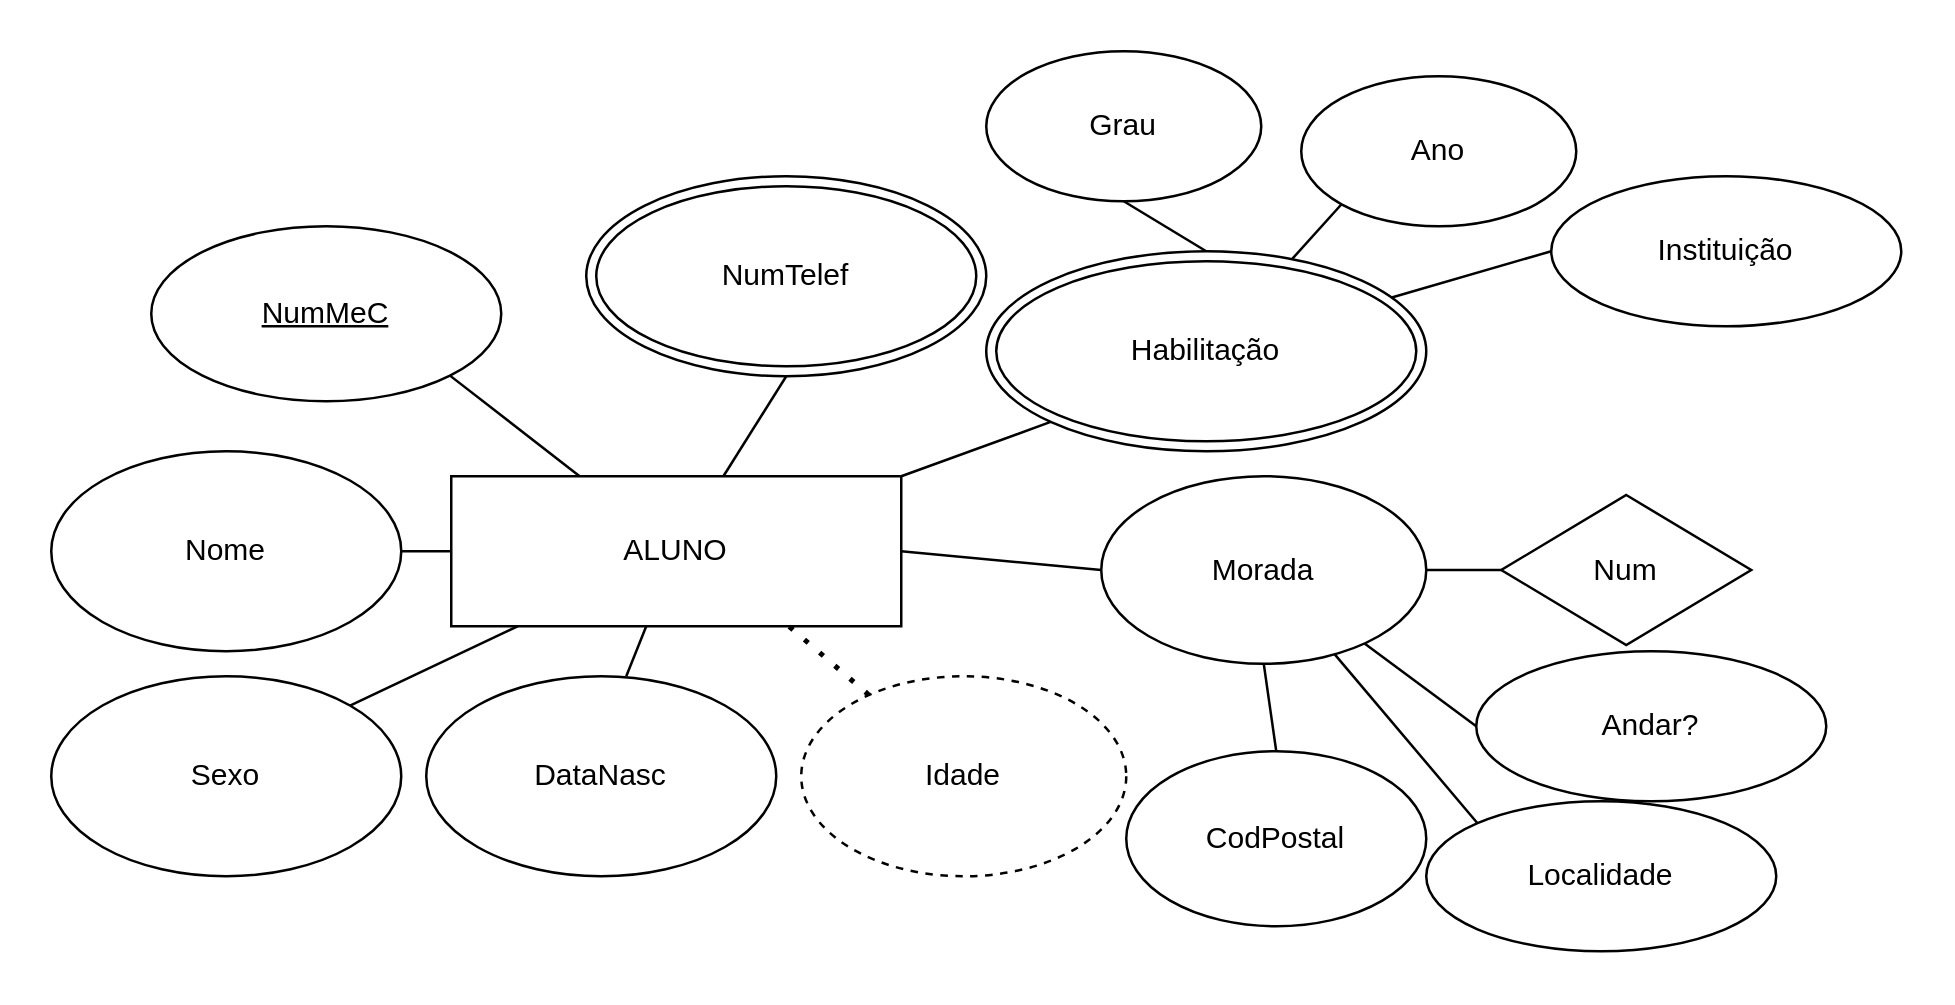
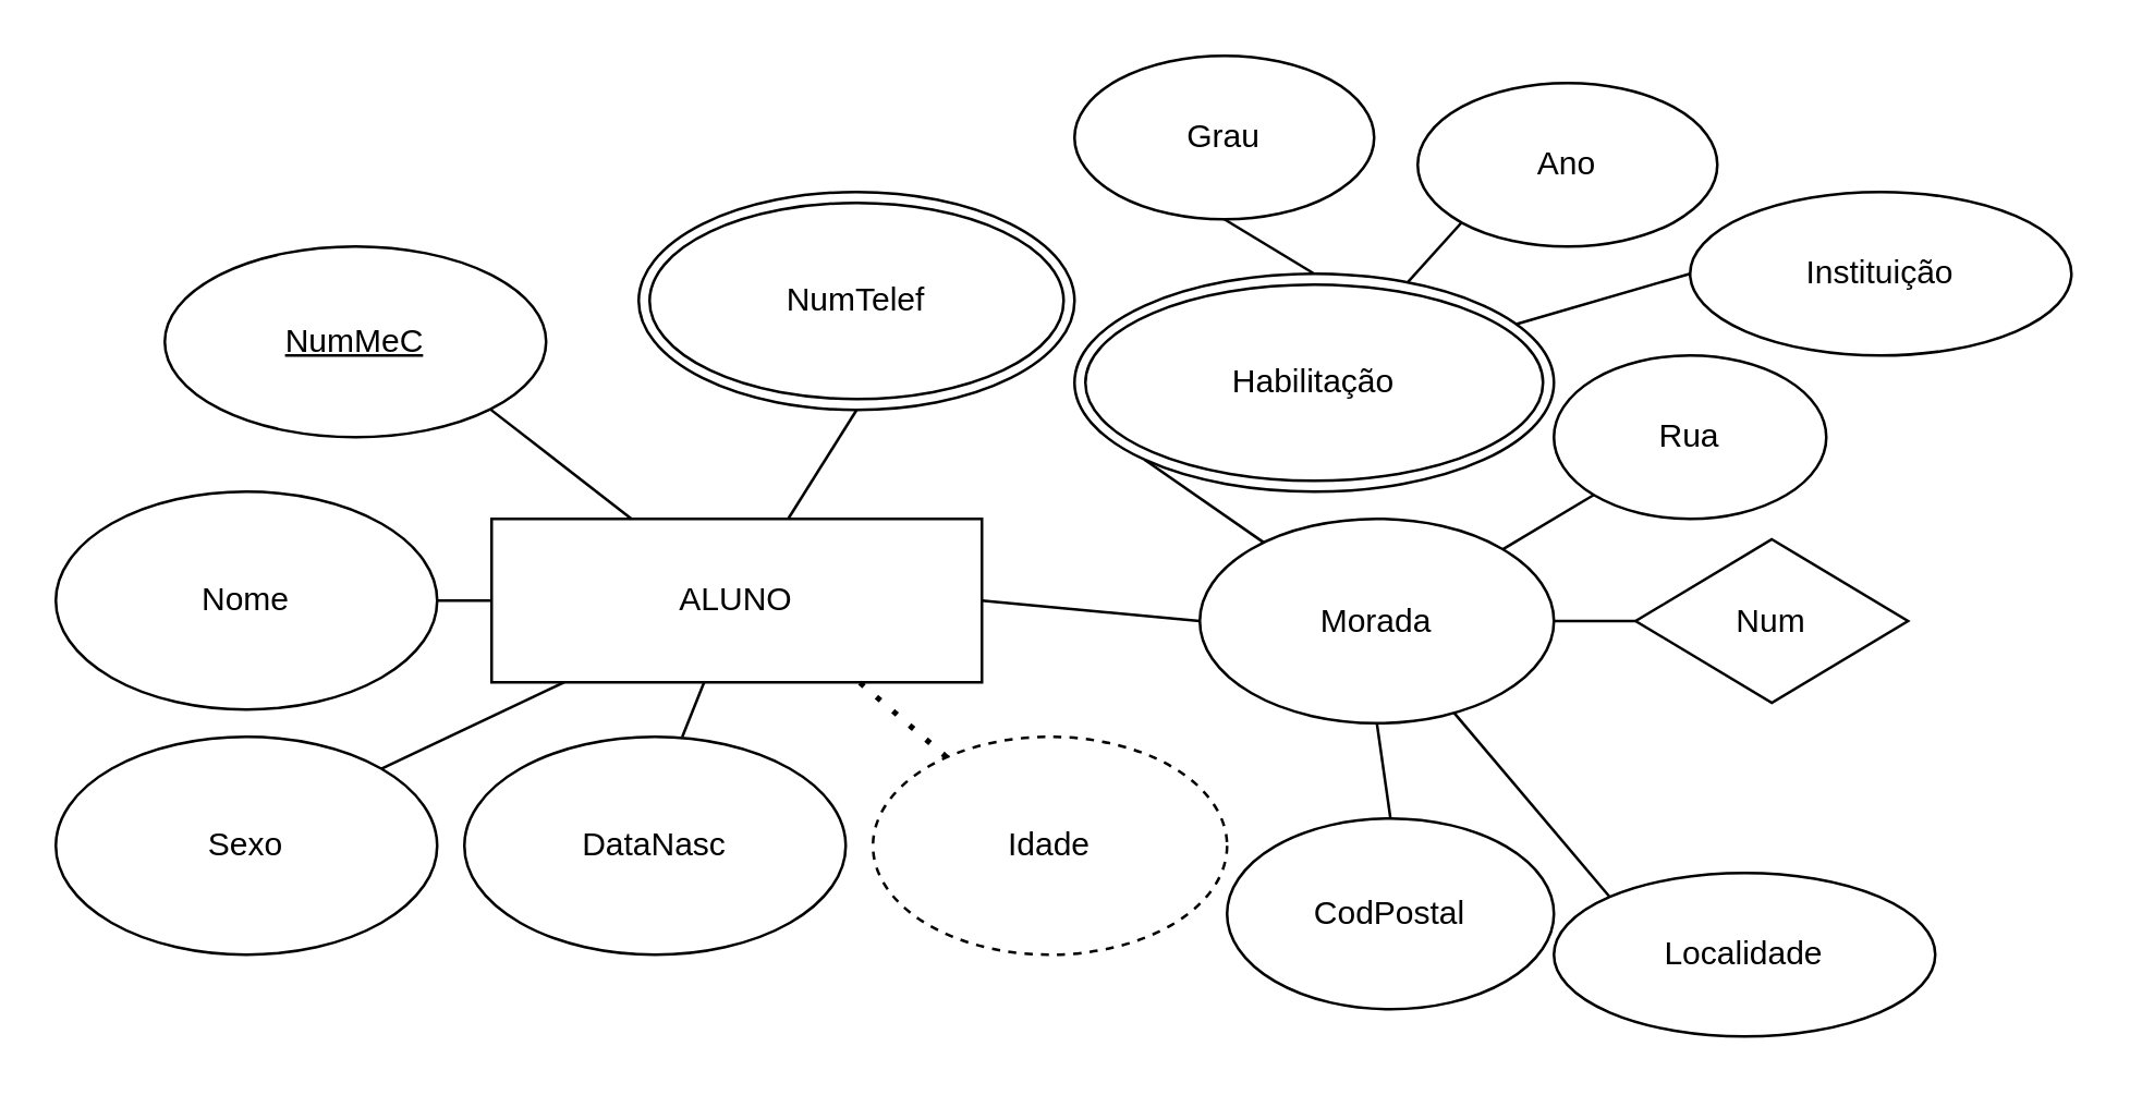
+ <mxCell id="8" value="Rua" style="ellipse;whiteSpace=wrap;html=1;" vertex="1" parent="1"><mxGeometry x="570" y="130" width="100" height="60" as="geometry" /></mxCell>
- <mxCell id="25" value="" style="endArrow=none;html=1;rounded=0;exitX=0;exitY=1;exitDx=0;exitDy=0;entryX=1;entryY=0;entryDx=0;entryDy=0;" edge="1" parent="1" source="16" target="17"><mxGeometry width="50" height="50" relative="1" as="geometry"><mxPoint x="189" y="160" as="sourcePoint" /><mxPoint x="241" y="200" as="targetPoint" /></mxGeometry></mxCell>
+ <mxCell id="25" value="" style="endArrow=none;html=1;rounded=0;exitX=0;exitY=1;exitDx=0;exitDy=0;" edge="1" parent="1" source="16" target="14"><mxGeometry width="50" height="50" relative="1" as="geometry"><mxPoint x="189" y="160" as="sourcePoint" /><mxPoint x="241" y="200" as="targetPoint" /></mxGeometry></mxCell>
+ <mxCell id="31" value="" style="endArrow=none;html=1;rounded=0;entryX=0;entryY=1;entryDx=0;entryDy=0;exitX=1;exitY=0;exitDx=0;exitDy=0;" edge="1" parent="1" source="14" target="8"><mxGeometry width="50" height="50" relative="1" as="geometry"><mxPoint x="580" y="238" as="sourcePoint" /><mxPoint x="610" y="238" as="targetPoint" /></mxGeometry></mxCell>
- <mxCell id="29" value="" style="endArrow=none;html=1;rounded=0;entryX=0;entryY=0.5;entryDx=0;entryDy=0;" edge="1" parent="1" source="14" target="5"><mxGeometry width="50" height="50" relative="1" as="geometry"><mxPoint x="550" y="240" as="sourcePoint" /><mxPoint x="591" y="339" as="targetPoint" /></mxGeometry></mxCell>
- <mxCell id="5" value="Andar?" style="ellipse;whiteSpace=wrap;html=1;" vertex="1" parent="1"><mxGeometry x="590" y="260" width="140" height="60" as="geometry" /></mxCell>
